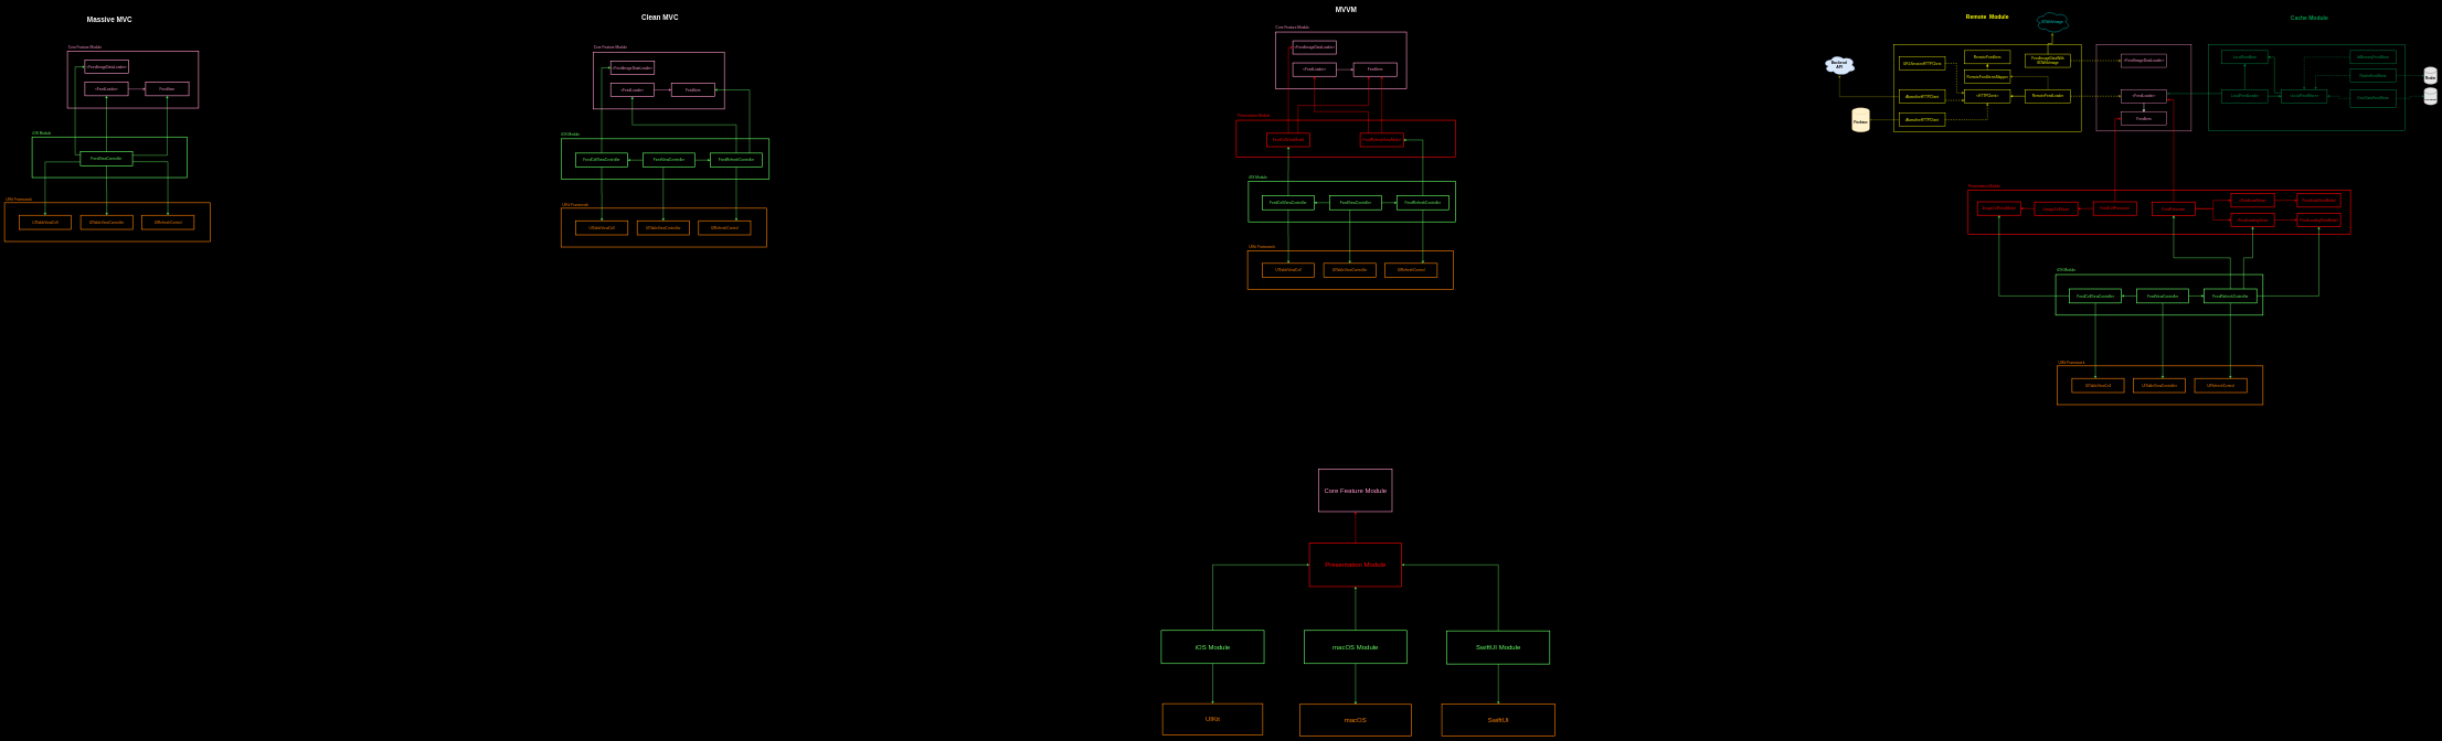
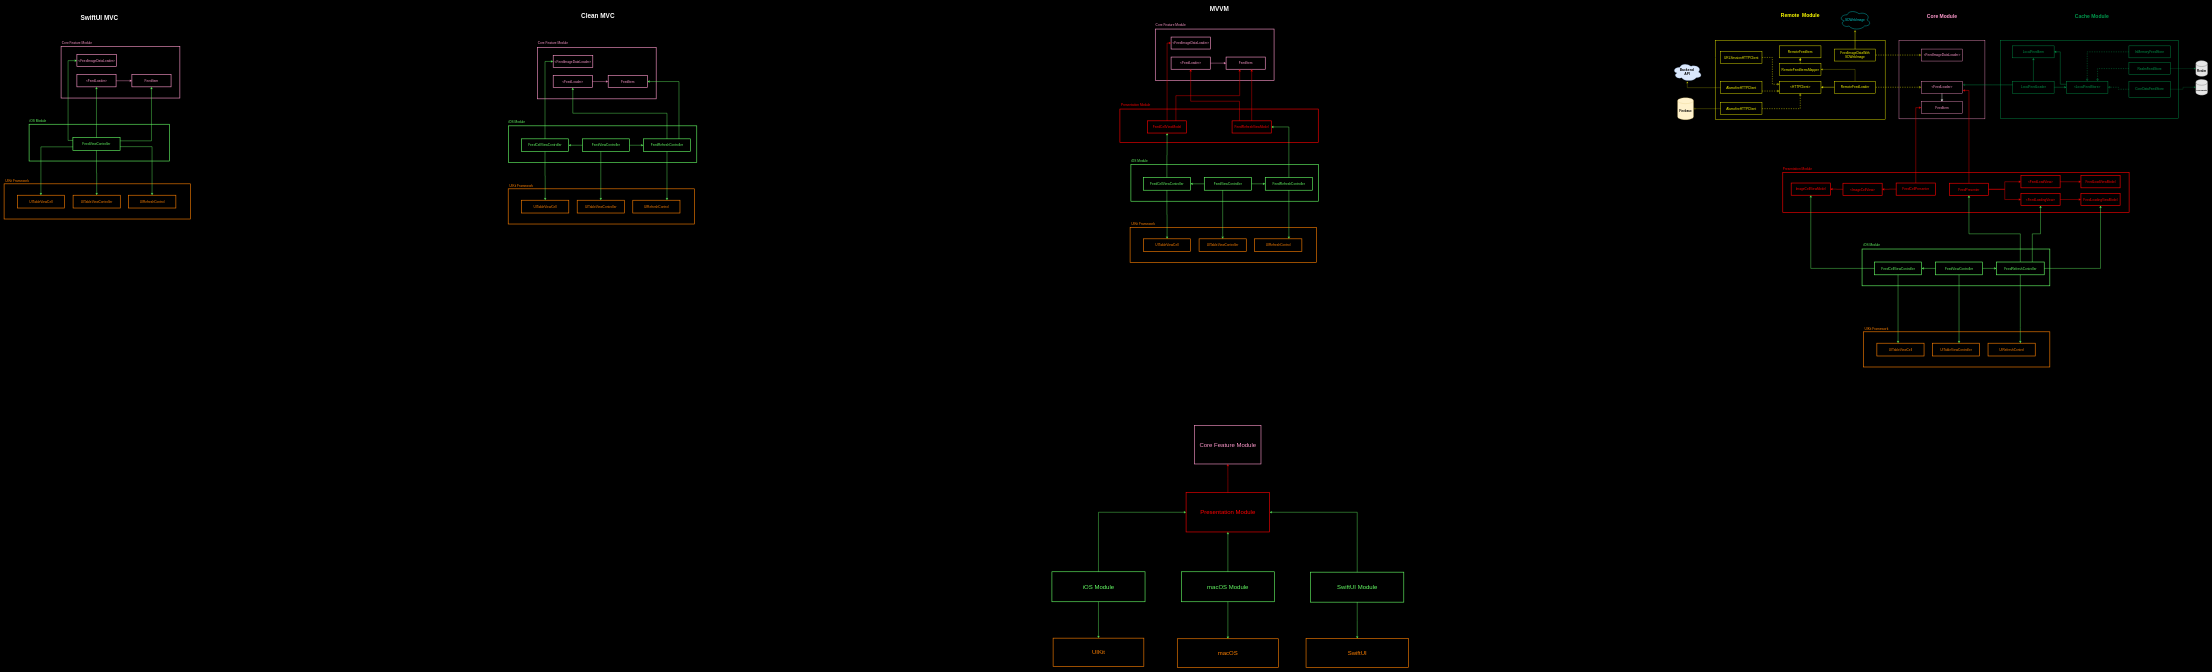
+ <mxCell id="117" value="Core Module" style="text;html=1;strokeColor=none;fillColor=none;align=center;verticalAlign=middle;whiteSpace=wrap;rounded=0;fontSize=25;fontStyle=1;fontColor=#FF99CC;" vertex="1" parent="1"><mxGeometry x="9624.5" y="61" width="173" height="36" as="geometry" /></mxCell>
- <mxCell id="22" value="Massive MVC" style="text;html=1;align=center;verticalAlign=middle;resizable=0;points=[];autosize=1;fontSize=32;fontColor=#FFFFFF;fontStyle=1" vertex="1" parent="1"><mxGeometry x="388.5" y="69" width="215" height="42" as="geometry" /></mxCell>
+ <mxCell id="22" value="SwiftUI MVC" style="text;html=1;align=center;verticalAlign=middle;resizable=0;points=[];autosize=1;fontSize=32;fontColor=#FFFFFF;fontStyle=1" vertex="1" parent="1"><mxGeometry x="388.5" y="69" width="215" height="42" as="geometry" /></mxCell>
- <mxCell id="182" value="&lt;span style=&quot;&quot;&gt;SDWebImage&lt;/span&gt;" style="ellipse;shape=cloud;whiteSpace=wrap;html=1;labelBackgroundColor=none;strokeWidth=2;fillColor=none;fontSize=16;strokeColor=#00CCCC;fontColor=#00CCCC;" vertex="1" parent="1"><mxGeometry x="9217.25" y="47" width="158.5" height="102" as="geometry" /></mxCell>
+ <mxCell id="182" value="&lt;span style=&quot;&quot;&gt;SDWebImage&lt;/span&gt;" style="ellipse;shape=cloud;whiteSpace=wrap;html=1;labelBackgroundColor=none;strokeWidth=2;fillColor=none;fontSize=16;strokeColor=#00CCCC;fontColor=#00CCCC;" vertex="1" parent="1"><mxGeometry x="9197.25" y="47" width="158.5" height="102" as="geometry" /></mxCell>
- <mxCell id="109" value="Backend&amp;nbsp;&lt;br&gt;API" style="ellipse;shape=cloud;whiteSpace=wrap;html=1;fillColor=#dae8fc;strokeColor=#6c8ebf;fontStyle=1;fontSize=17;" vertex="1" parent="1"><mxGeometry x="8258" y="246.5" width="149" height="95" as="geometry" /></mxCell>
+ <mxCell id="109" value="Backend&amp;nbsp;&lt;br&gt;API" style="ellipse;shape=cloud;whiteSpace=wrap;html=1;fillColor=#dae8fc;strokeColor=#6c8ebf;fontStyle=1;fontSize=17;" vertex="1" parent="1"><mxGeometry x="8363" y="311.5" width="149" height="95" as="geometry" /></mxCell>
